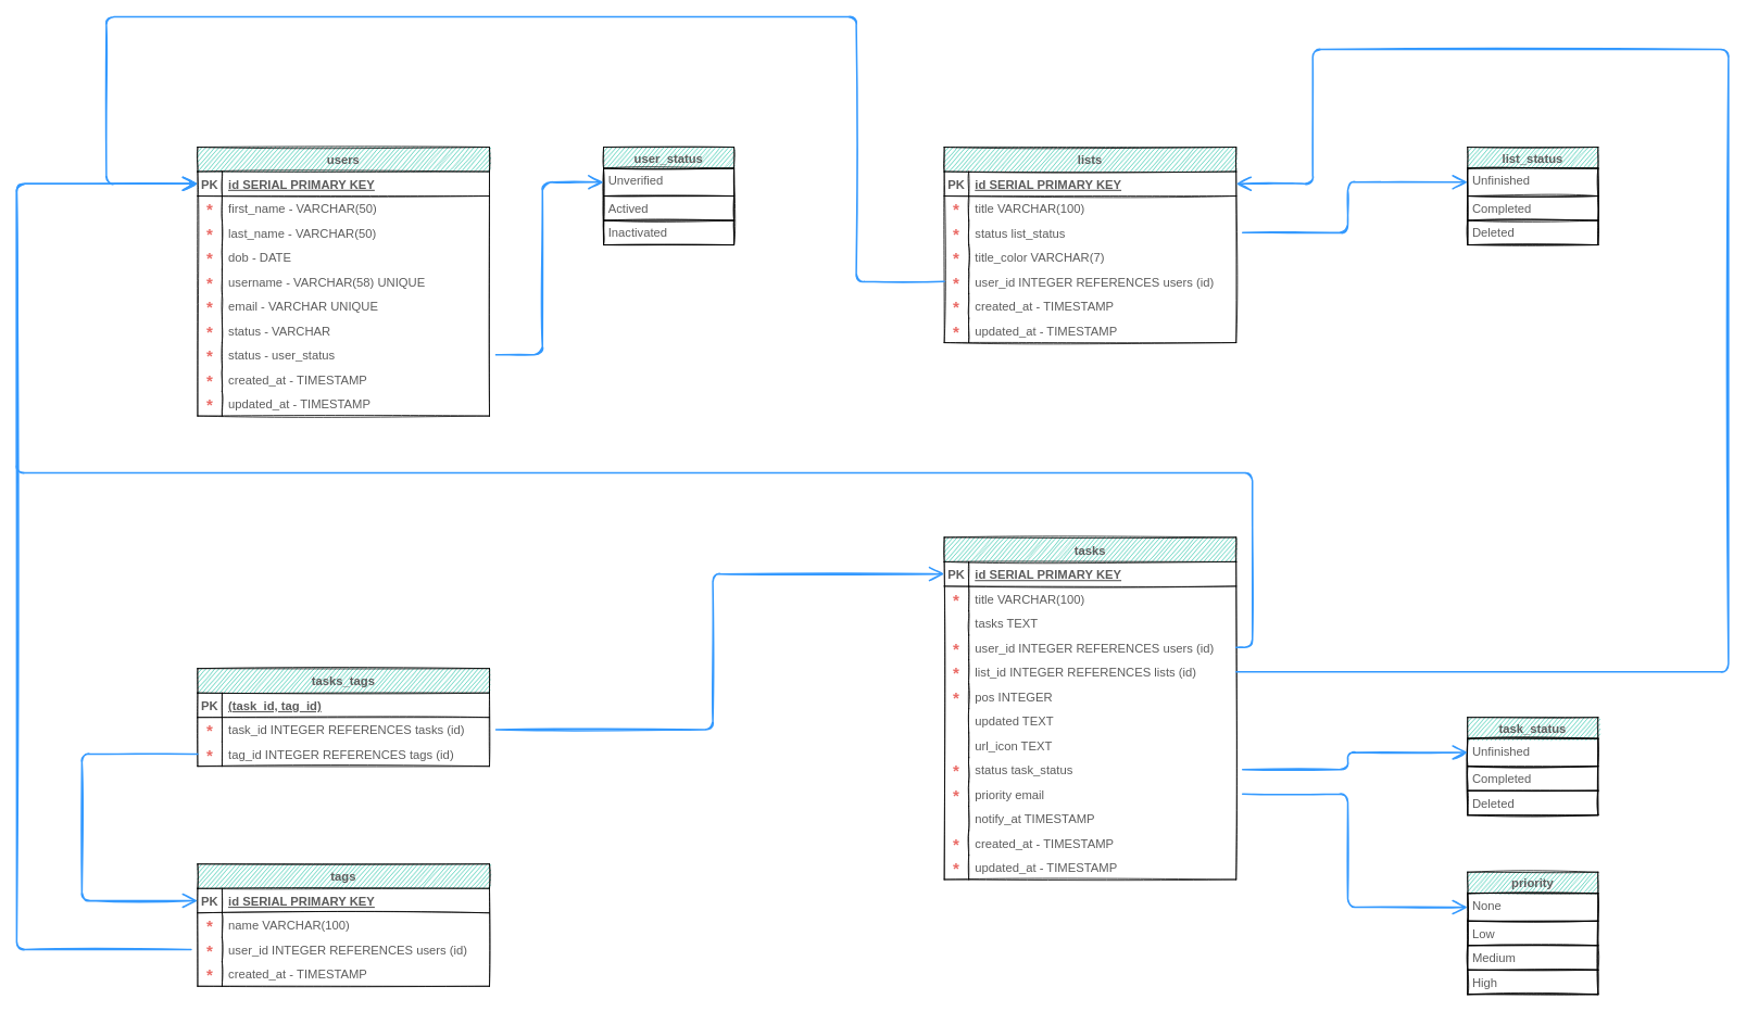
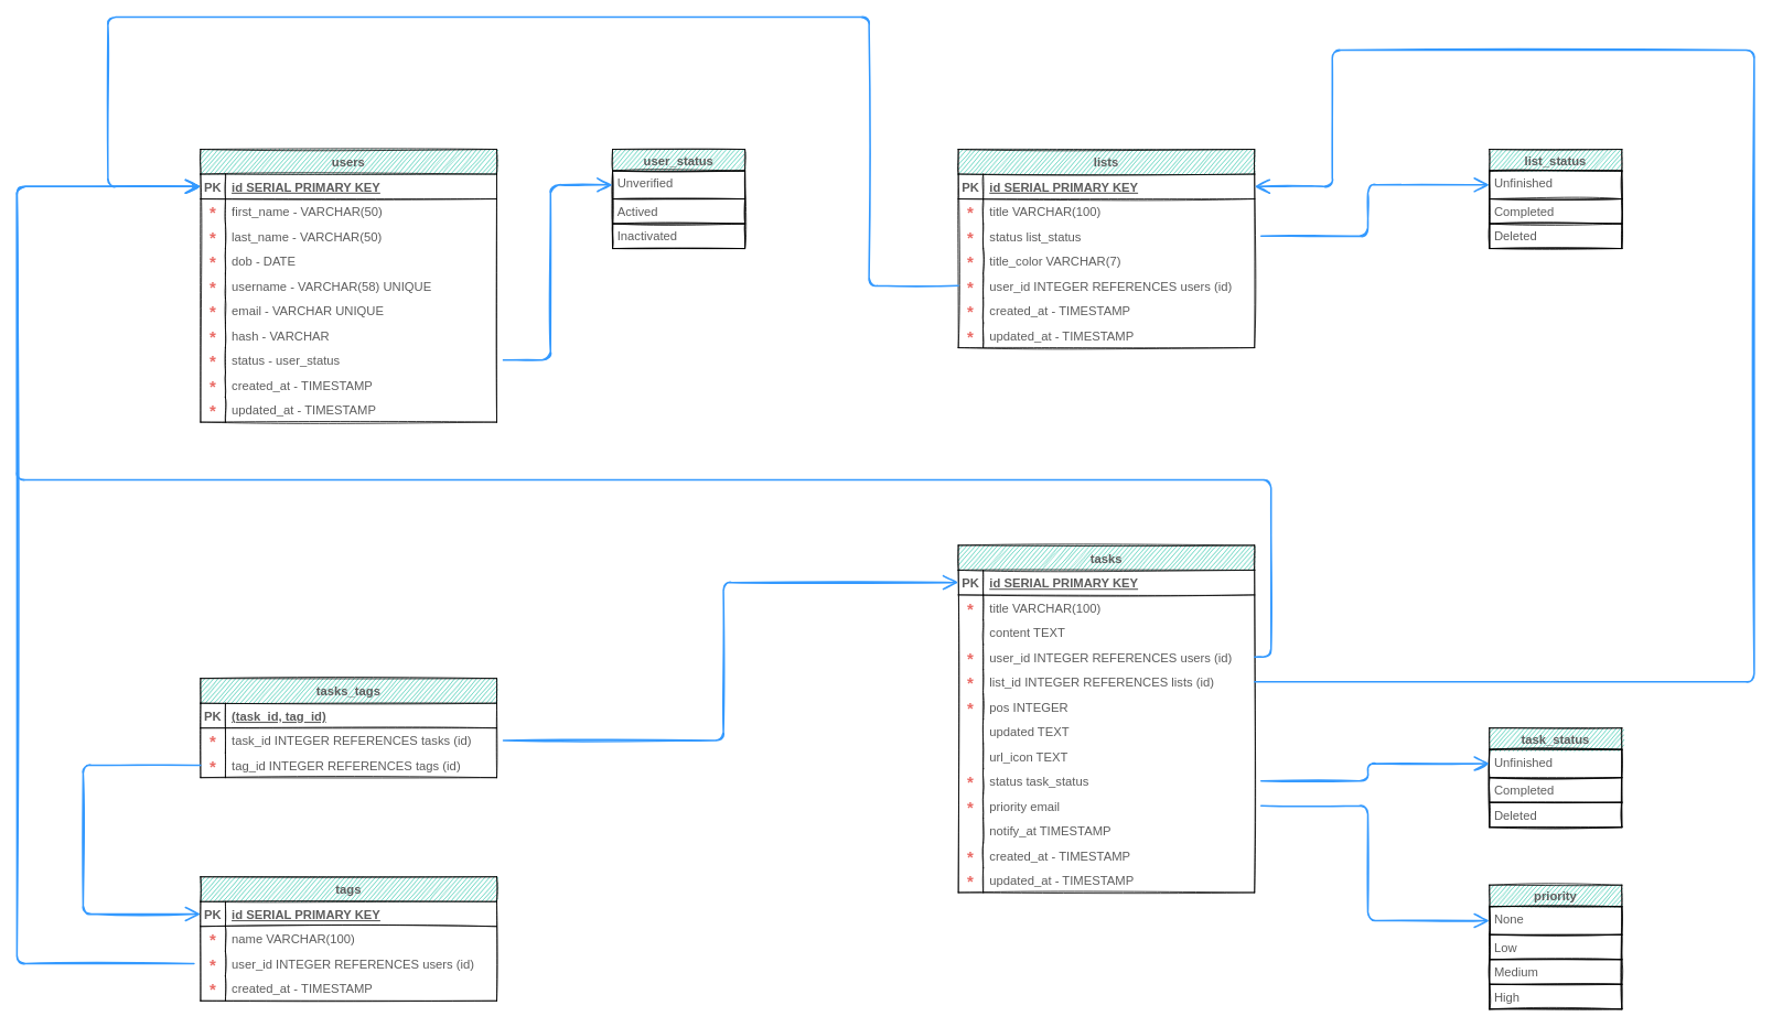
- <mxCell id="23" value="status - VARCHAR" style="shape=partialRectangle;connectable=0;fillColor=none;top=0;left=0;bottom=0;right=0;align=left;spacingLeft=6;overflow=hidden;rounded=0;strokeColor=default;fontColor=#5C5C5C;fontSize=15;fontFamily=Helvetica;sketch=1;strokeWidth=1;swimlaneLine=1;" parent="21" vertex="1"><mxGeometry x="30" width="328" height="30" as="geometry"><mxRectangle width="328" height="30" as="alternateBounds" /></mxGeometry></mxCell>
+ <mxCell id="23" value="hash - VARCHAR" style="shape=partialRectangle;connectable=0;fillColor=none;top=0;left=0;bottom=0;right=0;align=left;spacingLeft=6;overflow=hidden;rounded=0;strokeColor=default;fontColor=#5C5C5C;fontSize=15;fontFamily=Helvetica;sketch=1;strokeWidth=1;swimlaneLine=1;" parent="21" vertex="1"><mxGeometry x="30" width="328" height="30" as="geometry"><mxRectangle width="328" height="30" as="alternateBounds" /></mxGeometry></mxCell>
- <mxCell id="107" value="tasks TEXT" style="shape=partialRectangle;connectable=0;fillColor=none;top=0;left=0;bottom=0;right=0;align=left;spacingLeft=6;overflow=hidden;rounded=0;strokeColor=default;fontColor=#5C5C5C;fontSize=15;fontFamily=Helvetica;sketch=1;strokeWidth=1;swimlaneLine=1;" parent="105" vertex="1"><mxGeometry x="30" width="328" height="30" as="geometry"><mxRectangle width="328" height="30" as="alternateBounds" /></mxGeometry></mxCell>
+ <mxCell id="107" value="content TEXT" style="shape=partialRectangle;connectable=0;fillColor=none;top=0;left=0;bottom=0;right=0;align=left;spacingLeft=6;overflow=hidden;rounded=0;strokeColor=default;fontColor=#5C5C5C;fontSize=15;fontFamily=Helvetica;sketch=1;strokeWidth=1;swimlaneLine=1;" parent="105" vertex="1"><mxGeometry x="30" width="328" height="30" as="geometry"><mxRectangle width="328" height="30" as="alternateBounds" /></mxGeometry></mxCell>
